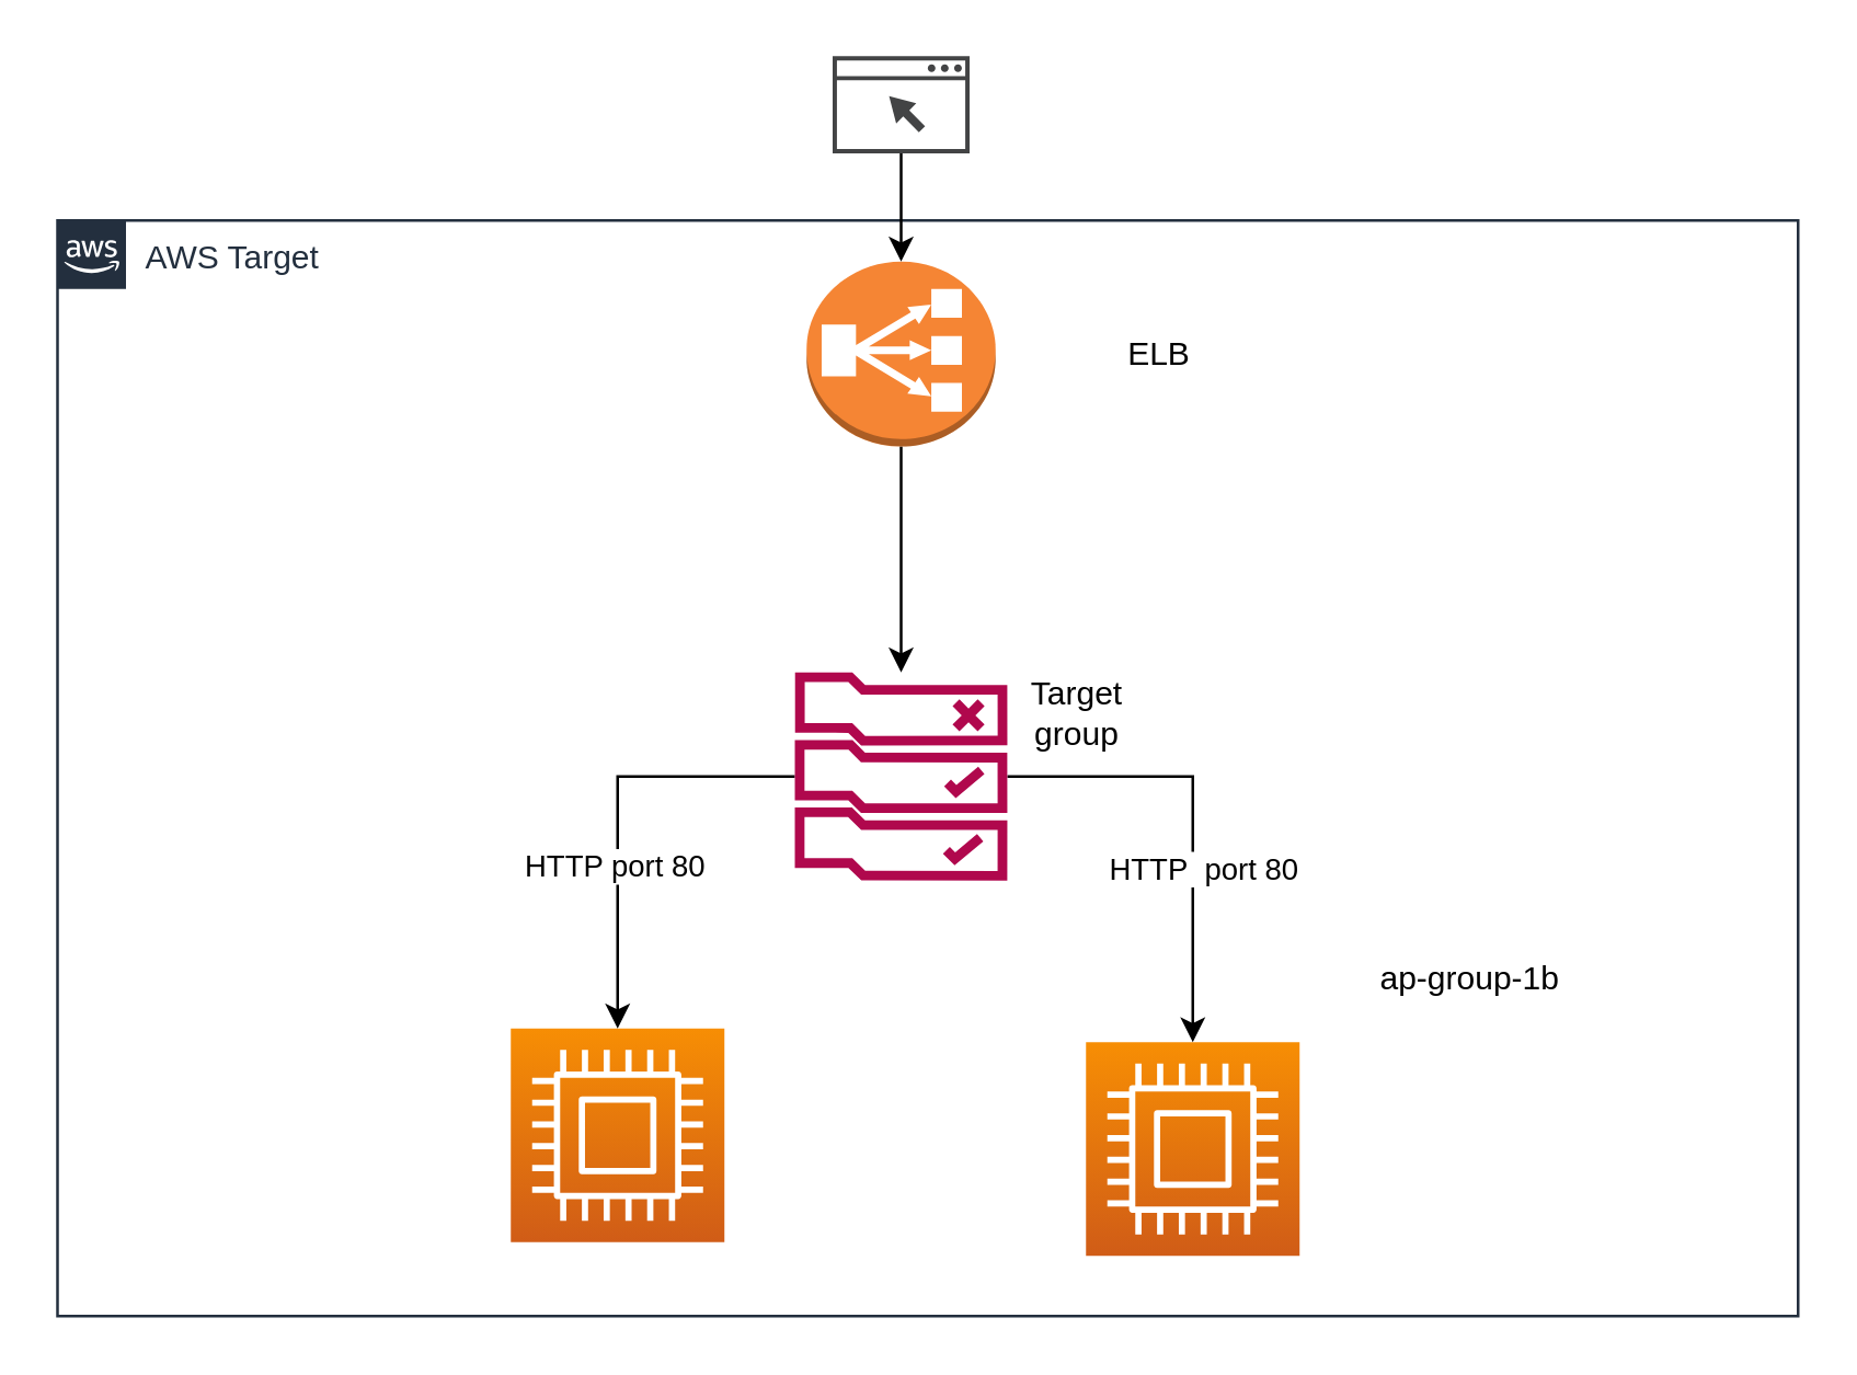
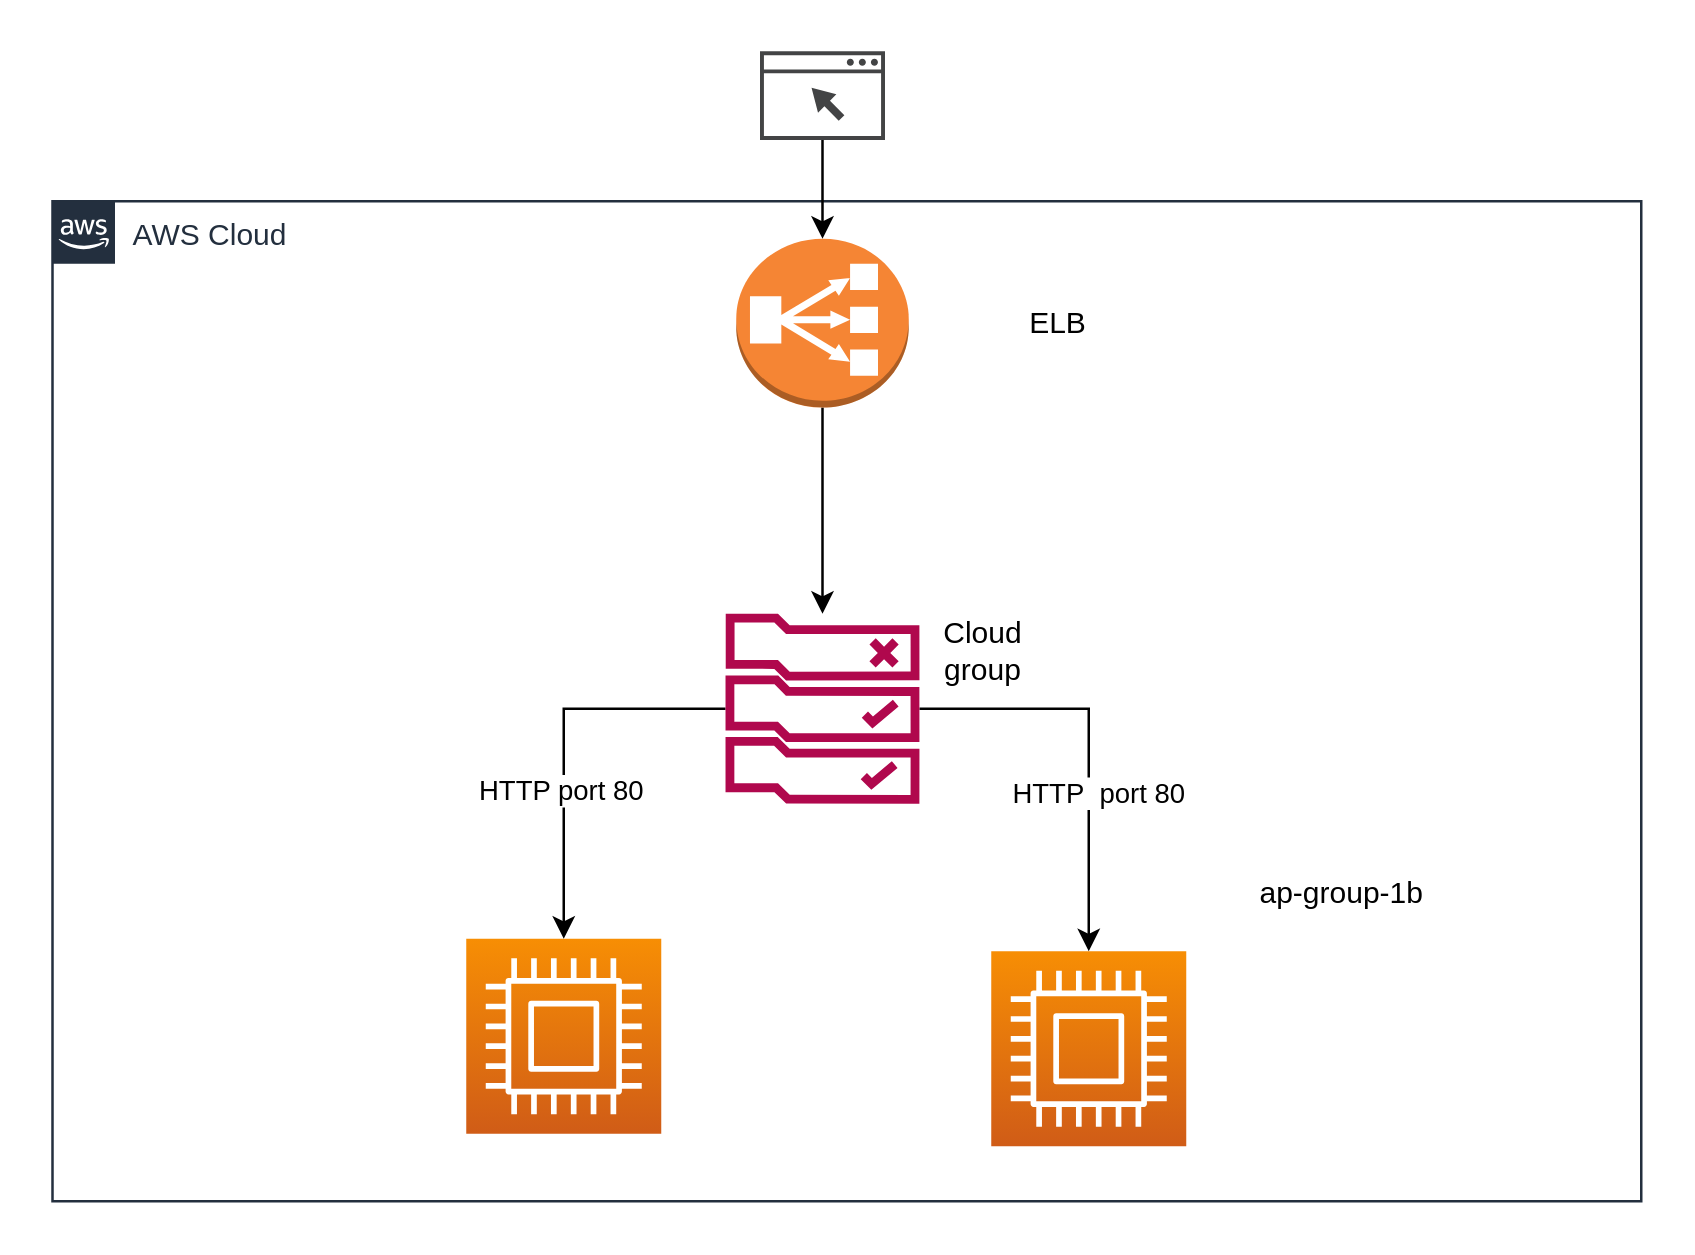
- <mxCell id="2" value="AWS Target" style="points=[[0,0],[0.25,0],[0.5,0],[0.75,0],[1,0],[1,0.25],[1,0.5],[1,0.75],[1,1],[0.75,1],[0.5,1],[0.25,1],[0,1],[0,0.75],[0,0.5],[0,0.25]];outlineConnect=0;gradientColor=none;html=1;whiteSpace=wrap;fontSize=12;fontStyle=0;shape=mxgraph.aws4.group;grIcon=mxgraph.aws4.group_aws_cloud_alt;strokeColor=#232F3E;fillColor=none;verticalAlign=top;align=left;spacingLeft=30;fontColor=#232F3E;dashed=0;labelBackgroundColor=#ffffff;container=1;pointerEvents=0;collapsible=0;recursiveResize=0;" parent="1" vertex="1"><mxGeometry x="20.5" y="80" width="635.5" height="400" as="geometry" /></mxCell>
+ <mxCell id="2" value="AWS Cloud" style="points=[[0,0],[0.25,0],[0.5,0],[0.75,0],[1,0],[1,0.25],[1,0.5],[1,0.75],[1,1],[0.75,1],[0.5,1],[0.25,1],[0,1],[0,0.75],[0,0.5],[0,0.25]];outlineConnect=0;gradientColor=none;html=1;whiteSpace=wrap;fontSize=12;fontStyle=0;shape=mxgraph.aws4.group;grIcon=mxgraph.aws4.group_aws_cloud_alt;strokeColor=#232F3E;fillColor=none;verticalAlign=top;align=left;spacingLeft=30;fontColor=#232F3E;dashed=0;labelBackgroundColor=#ffffff;container=1;pointerEvents=0;collapsible=0;recursiveResize=0;" parent="1" vertex="1"><mxGeometry x="20.5" y="80" width="635.5" height="400" as="geometry" /></mxCell>
- <mxCell id="13" value="Target group" style="text;html=1;strokeColor=none;fillColor=none;align=center;verticalAlign=middle;whiteSpace=wrap;rounded=0;" vertex="1" parent="2"><mxGeometry x="342.5" y="165" width="60" height="30" as="geometry" /></mxCell>
+ <mxCell id="13" value="Cloud group" style="text;html=1;strokeColor=none;fillColor=none;align=center;verticalAlign=middle;whiteSpace=wrap;rounded=0;" vertex="1" parent="2"><mxGeometry x="342.5" y="165" width="60" height="30" as="geometry" /></mxCell>
